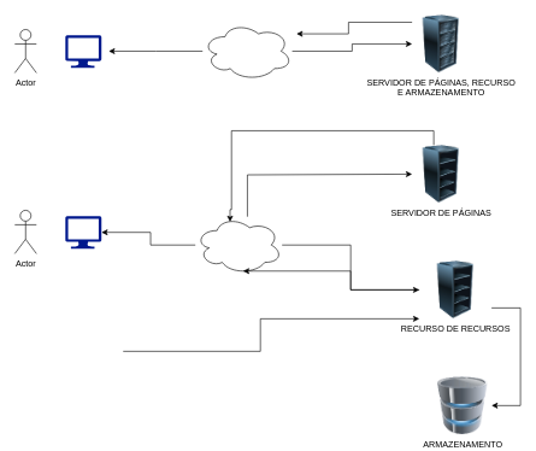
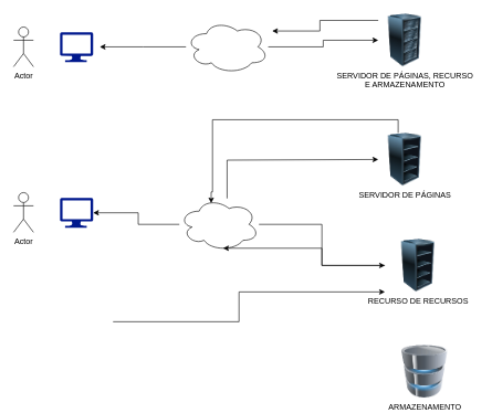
- <mxCell id="18" style="edgeStyle=orthogonalEdgeStyle;rounded=0;orthogonalLoop=1;jettySize=auto;html=1;" edge="1" parent="1" source="19" target="20"><mxGeometry relative="1" as="geometry"><Array as="points"><mxPoint x="720" y="425" /><mxPoint x="720" y="560" /></Array></mxGeometry></mxCell>
